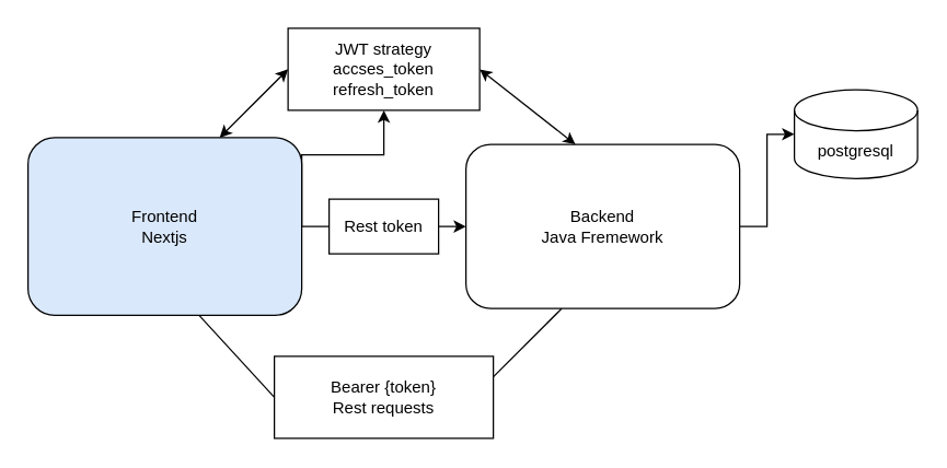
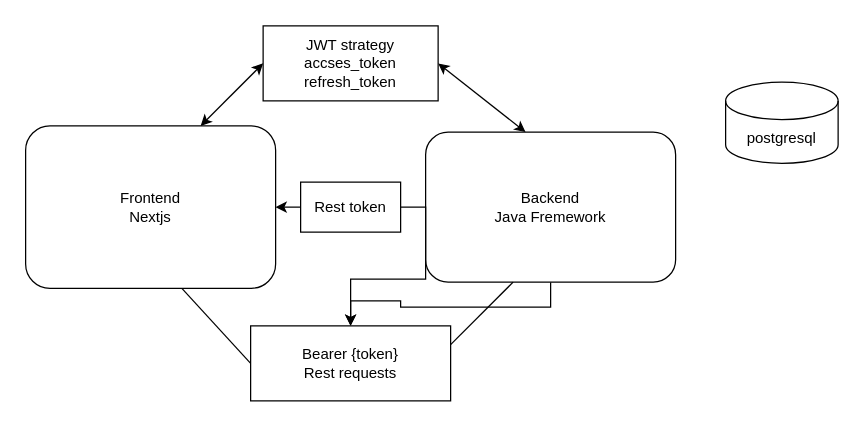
- <mxCell id="6" style="edgeStyle=orthogonalEdgeStyle;rounded=0;orthogonalLoop=1;jettySize=auto;html=1;exitX=0;exitY=0.5;exitDx=0;exitDy=0;" edge="1" parent="1" source="7" target="8"><mxGeometry relative="1" as="geometry" /></mxCell>
+ <mxCell id="6" style="edgeStyle=orthogonalEdgeStyle;rounded=0;orthogonalLoop=1;jettySize=auto;html=1;exitX=0;exitY=0.5;exitDx=0;exitDy=0;entryX=1;entryY=0.5;entryDx=0;entryDy=0;" edge="1" parent="1" source="7" target="2"><mxGeometry relative="1" as="geometry" /></mxCell>
- <mxCell id="3" value="" style="edgeStyle=orthogonalEdgeStyle;rounded=0;orthogonalLoop=1;jettySize=auto;html=1;" edge="1" parent="1" source="4" target="14"><mxGeometry relative="1" as="geometry" /></mxCell>
+ <mxCell id="3" value="" style="edgeStyle=orthogonalEdgeStyle;rounded=0;orthogonalLoop=1;jettySize=auto;html=1;" edge="1" parent="1" source="4" target="11"><mxGeometry relative="1" as="geometry" /></mxCell>
- <mxCell id="2" value="Frontend &lt;br&gt;Nextjs" style="rounded=1;whiteSpace=wrap;html=1;fillColor=#dae8fc;" vertex="1" parent="1"><mxGeometry x="20" y="100" width="200" height="130" as="geometry" /></mxCell>
+ <mxCell id="2" value="Frontend &lt;br&gt;Nextjs" style="rounded=1;whiteSpace=wrap;html=1;" vertex="1" parent="1"><mxGeometry x="20" y="100" width="200" height="130" as="geometry" /></mxCell>
- <mxCell id="5" style="edgeStyle=orthogonalEdgeStyle;rounded=0;orthogonalLoop=1;jettySize=auto;html=1;exitX=1;exitY=0.5;exitDx=0;exitDy=0;entryX=0;entryY=0.5;entryDx=0;entryDy=0;" edge="1" parent="1" source="7" target="4"><mxGeometry relative="1" as="geometry" /></mxCell>
+ <mxCell id="5" style="edgeStyle=orthogonalEdgeStyle;rounded=0;orthogonalLoop=1;jettySize=auto;html=1;exitX=1;exitY=0.5;exitDx=0;exitDy=0;" edge="1" parent="1" source="7" target="11"><mxGeometry relative="1" as="geometry" /></mxCell>
